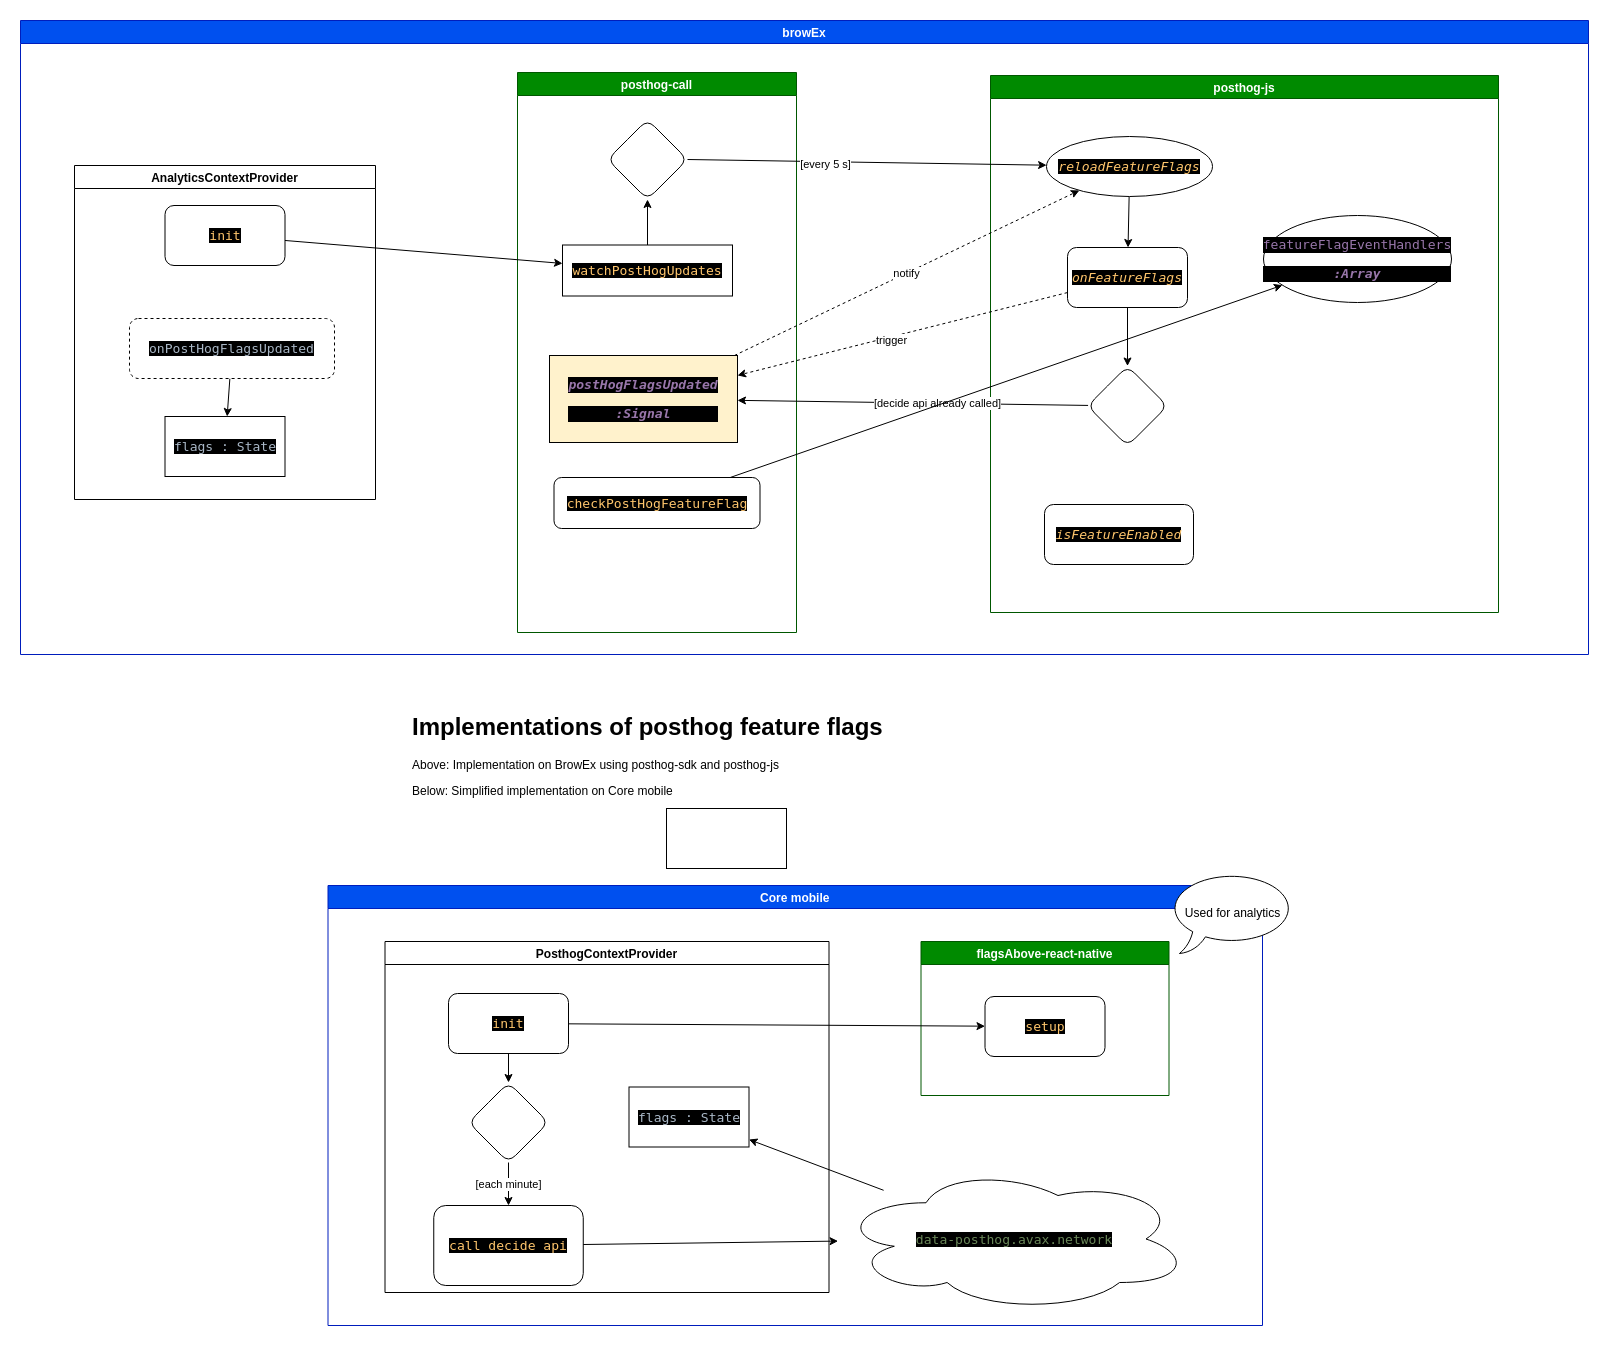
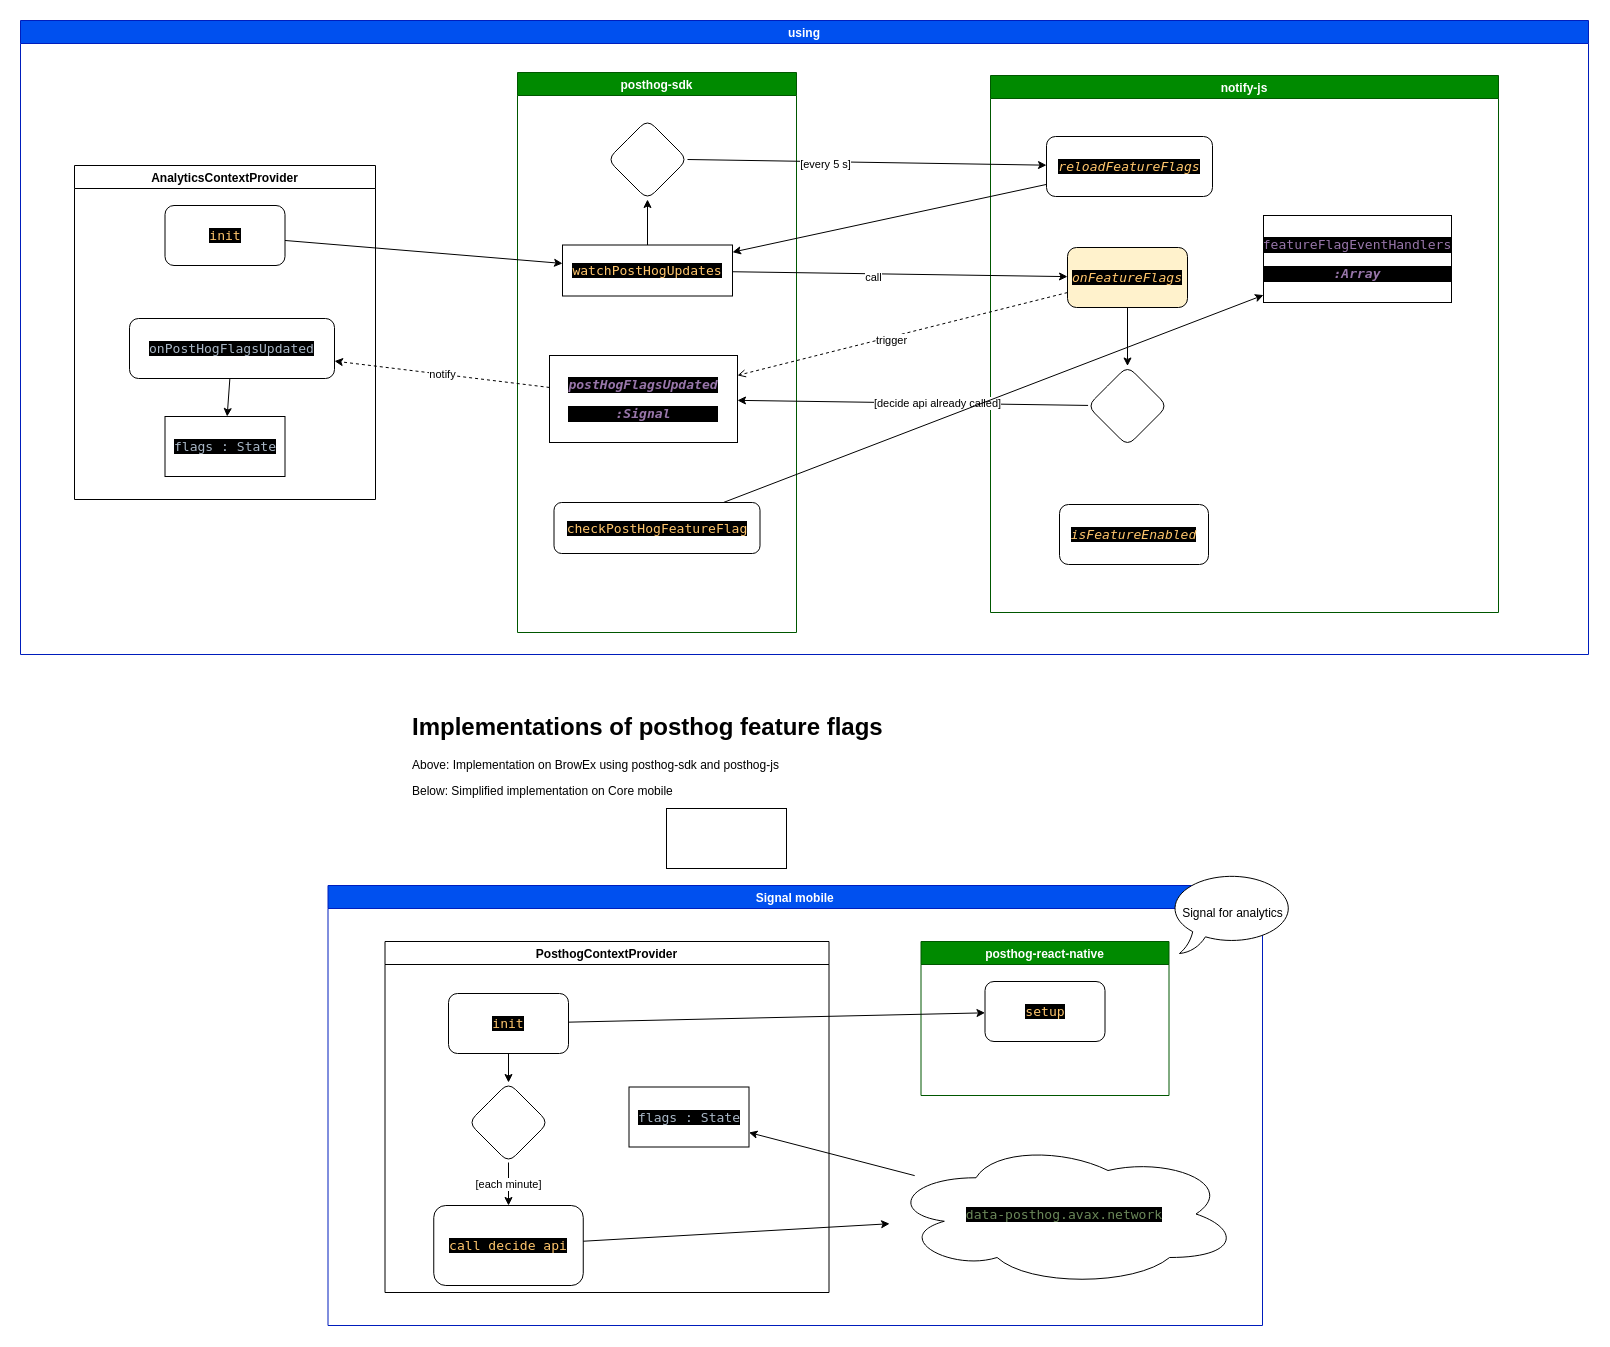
- <mxCell id="2" value="browEx" style="swimlane;fillColor=#0050ef;fontColor=#ffffff;strokeColor=#001DBC;" parent="1" vertex="1"><mxGeometry x="20" y="20" width="1568" height="634" as="geometry" /></mxCell>
+ <mxCell id="2" value="using" style="swimlane;fillColor=#0050ef;fontColor=#ffffff;strokeColor=#001DBC;" parent="1" vertex="1"><mxGeometry x="20" y="20" width="1568" height="634" as="geometry" /></mxCell>
- <mxCell id="8" value="posthog-call" style="swimlane;fillColor=#008a00;fontColor=#ffffff;strokeColor=#005700;" parent="2" vertex="1"><mxGeometry x="497" y="52" width="279" height="560" as="geometry" /></mxCell>
+ <mxCell id="8" value="posthog-sdk" style="swimlane;fillColor=#008a00;fontColor=#ffffff;strokeColor=#005700;" parent="2" vertex="1"><mxGeometry x="497" y="52" width="279" height="560" as="geometry" /></mxCell>
- <mxCell id="15" value="posthog-js" style="swimlane;fillColor=#008a00;fontColor=#ffffff;strokeColor=#005700;" parent="2" vertex="1"><mxGeometry x="970" y="55" width="508" height="537" as="geometry" /></mxCell>
+ <mxCell id="15" value="notify-js" style="swimlane;fillColor=#008a00;fontColor=#ffffff;strokeColor=#005700;" parent="2" vertex="1"><mxGeometry x="970" y="55" width="508" height="537" as="geometry" /></mxCell>
- <mxCell id="19" value="&lt;pre style=&quot;background-color: #000000 ; color: #a9b7c6 ; font-family: &amp;#34;jetbrains mono&amp;#34; , monospace ; font-size: 9.8pt&quot;&gt;&lt;pre style=&quot;font-family: &amp;#34;jetbrains mono&amp;#34; , monospace ; font-size: 9.8pt&quot;&gt;&lt;span style=&quot;color: #ffc66d ; font-style: italic&quot;&gt;reloadFeatureFlags&lt;/span&gt;&lt;/pre&gt;&lt;/pre&gt;" style="ellipse;whiteSpace=wrap;html=1;" parent="15" vertex="1"><mxGeometry x="56" y="61" width="166" height="60" as="geometry" /></mxCell>
+ <mxCell id="19" value="&lt;pre style=&quot;background-color: #000000 ; color: #a9b7c6 ; font-family: &amp;#34;jetbrains mono&amp;#34; , monospace ; font-size: 9.8pt&quot;&gt;&lt;pre style=&quot;font-family: &amp;#34;jetbrains mono&amp;#34; , monospace ; font-size: 9.8pt&quot;&gt;&lt;span style=&quot;color: #ffc66d ; font-style: italic&quot;&gt;reloadFeatureFlags&lt;/span&gt;&lt;/pre&gt;&lt;/pre&gt;" style="rounded=1;whiteSpace=wrap;html=1;" parent="15" vertex="1"><mxGeometry x="56" y="61" width="166" height="60" as="geometry" /></mxCell>
- <mxCell id="18" style="edgeStyle=none;rounded=0;orthogonalLoop=1;jettySize=auto;html=1;" parent="15" source="19" target="17" edge="1"><mxGeometry relative="1" as="geometry" /></mxCell>
+ <mxCell id="18" style="edgeStyle=none;rounded=0;orthogonalLoop=1;jettySize=auto;html=1;" parent="15" source="19" target="10" edge="1"><mxGeometry relative="1" as="geometry" /></mxCell>
- <mxCell id="21" value="&lt;pre style=&quot;background-color: #000000 ; color: #a9b7c6 ; font-family: &amp;#34;jetbrains mono&amp;#34; , monospace ; font-size: 9.8pt&quot;&gt;&lt;pre style=&quot;font-family: &amp;#34;jetbrains mono&amp;#34; , monospace ; font-size: 9.8pt&quot;&gt;&lt;span style=&quot;color: #9876aa&quot;&gt;featureFlagEventHandlers&lt;/span&gt;&lt;/pre&gt;&lt;/pre&gt;&lt;pre style=&quot;background-color: #000000 ; color: #a9b7c6 ; font-family: &amp;#34;jetbrains mono&amp;#34; , monospace ; font-size: 9.8pt&quot;&gt;&lt;span style=&quot;color: #9876aa ; font-weight: bold ; font-style: italic&quot;&gt;:Array&lt;/span&gt;&lt;/pre&gt;" style="ellipse;whiteSpace=wrap;html=1;" parent="15" vertex="1"><mxGeometry x="273" y="140" width="188" height="87" as="geometry" /></mxCell>
+ <mxCell id="21" value="&lt;pre style=&quot;background-color: #000000 ; color: #a9b7c6 ; font-family: &amp;#34;jetbrains mono&amp;#34; , monospace ; font-size: 9.8pt&quot;&gt;&lt;pre style=&quot;font-family: &amp;#34;jetbrains mono&amp;#34; , monospace ; font-size: 9.8pt&quot;&gt;&lt;span style=&quot;color: #9876aa&quot;&gt;featureFlagEventHandlers&lt;/span&gt;&lt;/pre&gt;&lt;/pre&gt;&lt;pre style=&quot;background-color: #000000 ; color: #a9b7c6 ; font-family: &amp;#34;jetbrains mono&amp;#34; , monospace ; font-size: 9.8pt&quot;&gt;&lt;span style=&quot;color: #9876aa ; font-weight: bold ; font-style: italic&quot;&gt;:Array&lt;/span&gt;&lt;/pre&gt;" style="rounded=0;whiteSpace=wrap;html=1;" parent="15" vertex="1"><mxGeometry x="273" y="140" width="188" height="87" as="geometry" /></mxCell>
+ <mxCell id="23" style="rounded=0;orthogonalLoop=1;jettySize=auto;html=1;" parent="2" source="10" target="17" edge="1"><mxGeometry relative="1" as="geometry" /></mxCell>
+ <mxCell id="24" value="call" style="edgeLabel;html=1;align=center;verticalAlign=middle;resizable=0;points=[];" parent="23" vertex="1" connectable="0"><mxGeometry x="-0.161" y="-3" relative="1" as="geometry"><mxPoint as="offset" /></mxGeometry></mxCell>
- <mxCell id="32" value="notify" style="rounded=0;orthogonalLoop=1;jettySize=auto;html=1;dashed=1;" edge="1" parent="2" source="11" target="19"><mxGeometry relative="1" as="geometry" /></mxCell>
+ <mxCell id="32" value="notify" style="rounded=0;orthogonalLoop=1;jettySize=auto;html=1;dashed=1;" edge="1" parent="2" source="11" target="6"><mxGeometry relative="1" as="geometry" /></mxCell>
- <mxCell id="17" value="&lt;pre style=&quot;background-color: #000000 ; color: #a9b7c6 ; font-family: &amp;#34;jetbrains mono&amp;#34; , monospace ; font-size: 9.8pt&quot;&gt;&lt;span style=&quot;color: #ffc66d ; font-style: italic&quot;&gt;onFeatureFlags&lt;/span&gt;&lt;/pre&gt;" style="rounded=1;whiteSpace=wrap;html=1;" parent="15" vertex="1"><mxGeometry x="77" y="172" width="120" height="60" as="geometry" /></mxCell>
+ <mxCell id="17" value="&lt;pre style=&quot;background-color: #000000 ; color: #a9b7c6 ; font-family: &amp;#34;jetbrains mono&amp;#34; , monospace ; font-size: 9.8pt&quot;&gt;&lt;span style=&quot;color: #ffc66d ; font-style: italic&quot;&gt;onFeatureFlags&lt;/span&gt;&lt;/pre&gt;" style="rounded=1;whiteSpace=wrap;html=1;fillColor=#fff2cc;" parent="15" vertex="1"><mxGeometry x="77" y="172" width="120" height="60" as="geometry" /></mxCell>
- <mxCell id="6" value="&lt;pre style=&quot;background-color: #000000 ; color: #a9b7c6 ; font-family: &amp;#34;jetbrains mono&amp;#34; , monospace ; font-size: 9.8pt&quot;&gt;onPostHogFlagsUpdated&lt;/pre&gt;" style="rounded=1;whiteSpace=wrap;html=1;dashed=1;" parent="3" vertex="1"><mxGeometry x="55" y="153" width="205" height="60" as="geometry" /></mxCell>
+ <mxCell id="6" value="&lt;pre style=&quot;background-color: #000000 ; color: #a9b7c6 ; font-family: &amp;#34;jetbrains mono&amp;#34; , monospace ; font-size: 9.8pt&quot;&gt;onPostHogFlagsUpdated&lt;/pre&gt;" style="rounded=1;whiteSpace=wrap;html=1;" parent="3" vertex="1"><mxGeometry x="55" y="153" width="205" height="60" as="geometry" /></mxCell>
- <mxCell id="25" style="edgeStyle=none;rounded=0;orthogonalLoop=1;jettySize=auto;html=1;dashed=1;" parent="2" source="17" target="11" edge="1"><mxGeometry relative="1" as="geometry" /></mxCell>
+ <mxCell id="25" style="edgeStyle=none;rounded=0;orthogonalLoop=1;jettySize=auto;html=1;dashed=1;endArrow=open;" parent="2" source="17" target="11" edge="1"><mxGeometry relative="1" as="geometry" /></mxCell>
- <mxCell id="11" value="&lt;pre style=&quot;background-color: #000000 ; color: #a9b7c6 ; font-family: &amp;#34;jetbrains mono&amp;#34; , monospace ; font-size: 9.8pt&quot;&gt;&lt;span style=&quot;color: #9876aa ; font-weight: bold ; font-style: italic&quot;&gt;postHogFlagsUpdated&lt;/span&gt;&lt;/pre&gt;&lt;pre style=&quot;background-color: #000000 ; color: #a9b7c6 ; font-family: &amp;#34;jetbrains mono&amp;#34; , monospace ; font-size: 9.8pt&quot;&gt;&lt;span style=&quot;color: #9876aa ; font-weight: bold ; font-style: italic&quot;&gt;:Signal&lt;/span&gt;&lt;/pre&gt;" style="rounded=0;whiteSpace=wrap;html=1;fillColor=#fff2cc;" parent="8" vertex="1"><mxGeometry x="32" y="283" width="188" height="87" as="geometry" /></mxCell>
+ <mxCell id="11" value="&lt;pre style=&quot;background-color: #000000 ; color: #a9b7c6 ; font-family: &amp;#34;jetbrains mono&amp;#34; , monospace ; font-size: 9.8pt&quot;&gt;&lt;span style=&quot;color: #9876aa ; font-weight: bold ; font-style: italic&quot;&gt;postHogFlagsUpdated&lt;/span&gt;&lt;/pre&gt;&lt;pre style=&quot;background-color: #000000 ; color: #a9b7c6 ; font-family: &amp;#34;jetbrains mono&amp;#34; , monospace ; font-size: 9.8pt&quot;&gt;&lt;span style=&quot;color: #9876aa ; font-weight: bold ; font-style: italic&quot;&gt;:Signal&lt;/span&gt;&lt;/pre&gt;" style="rounded=0;whiteSpace=wrap;html=1;" parent="8" vertex="1"><mxGeometry x="32" y="283" width="188" height="87" as="geometry" /></mxCell>
- <mxCell id="13" value="&lt;pre style=&quot;background-color: #000000 ; color: #a9b7c6 ; font-family: &amp;#34;jetbrains mono&amp;#34; , monospace ; font-size: 9.8pt&quot;&gt;&lt;pre style=&quot;font-family: &amp;#34;jetbrains mono&amp;#34; , monospace ; font-size: 9.8pt&quot;&gt;&lt;pre style=&quot;font-family: &amp;#34;jetbrains mono&amp;#34; , monospace ; font-size: 9.8pt&quot;&gt;&lt;span style=&quot;color: #ffc66d&quot;&gt;checkPostHogFeatureFlag&lt;/span&gt;&lt;/pre&gt;&lt;/pre&gt;&lt;/pre&gt;" style="rounded=1;whiteSpace=wrap;html=1;" parent="8" vertex="1"><mxGeometry x="36.5" y="405" width="206" height="51" as="geometry" /></mxCell>
+ <mxCell id="13" value="&lt;pre style=&quot;background-color: #000000 ; color: #a9b7c6 ; font-family: &amp;#34;jetbrains mono&amp;#34; , monospace ; font-size: 9.8pt&quot;&gt;&lt;pre style=&quot;font-family: &amp;#34;jetbrains mono&amp;#34; , monospace ; font-size: 9.8pt&quot;&gt;&lt;pre style=&quot;font-family: &amp;#34;jetbrains mono&amp;#34; , monospace ; font-size: 9.8pt&quot;&gt;&lt;span style=&quot;color: #ffc66d&quot;&gt;checkPostHogFeatureFlag&lt;/span&gt;&lt;/pre&gt;&lt;/pre&gt;&lt;/pre&gt;" style="rounded=1;whiteSpace=wrap;html=1;" parent="8" vertex="1"><mxGeometry x="36.5" y="430" width="206" height="51" as="geometry" /></mxCell>
- <mxCell id="22" value="&lt;pre style=&quot;background-color: #000000 ; color: #a9b7c6 ; font-family: &amp;#34;jetbrains mono&amp;#34; , monospace ; font-size: 9.8pt&quot;&gt;&lt;span style=&quot;color: #ffc66d ; font-style: italic&quot;&gt;isFeatureEnabled&lt;/span&gt;&lt;/pre&gt;" style="rounded=1;whiteSpace=wrap;html=1;" parent="15" vertex="1"><mxGeometry x="54" y="429" width="149" height="60" as="geometry" /></mxCell>
+ <mxCell id="22" value="&lt;pre style=&quot;background-color: #000000 ; color: #a9b7c6 ; font-family: &amp;#34;jetbrains mono&amp;#34; , monospace ; font-size: 9.8pt&quot;&gt;&lt;span style=&quot;color: #ffc66d ; font-style: italic&quot;&gt;isFeatureEnabled&lt;/span&gt;&lt;/pre&gt;" style="rounded=1;whiteSpace=wrap;html=1;" parent="15" vertex="1"><mxGeometry x="69" y="429" width="149" height="60" as="geometry" /></mxCell>
- <mxCell id="33" value="Core mobile" style="swimlane;fillColor=#0050ef;fontColor=#ffffff;strokeColor=#001DBC;swimlaneFillColor=none;" parent="1" vertex="1"><mxGeometry x="327.5" y="885" width="934.5" height="440" as="geometry" /></mxCell>
+ <mxCell id="33" value="Signal mobile" style="swimlane;fillColor=#0050ef;fontColor=#ffffff;strokeColor=#001DBC;swimlaneFillColor=none;" parent="1" vertex="1"><mxGeometry x="327.5" y="885" width="934.5" height="440" as="geometry" /></mxCell>
- <mxCell id="47" value="Used for analytics" style="whiteSpace=wrap;html=1;shape=mxgraph.basic.oval_callout" vertex="1" parent="33"><mxGeometry x="841" y="-13" width="126.5" height="81" as="geometry" /></mxCell>
+ <mxCell id="47" value="Signal for analytics" style="whiteSpace=wrap;html=1;shape=mxgraph.basic.oval_callout" vertex="1" parent="33"><mxGeometry x="841" y="-13" width="126.5" height="81" as="geometry" /></mxCell>
- <mxCell id="41" value="flagsAbove-react-native" style="swimlane;fillColor=#008a00;fontColor=#ffffff;strokeColor=#005700;" parent="33" vertex="1"><mxGeometry x="593" y="56" width="248" height="154" as="geometry" /></mxCell>
+ <mxCell id="41" value="posthog-react-native" style="swimlane;fillColor=#008a00;fontColor=#ffffff;strokeColor=#005700;" parent="33" vertex="1"><mxGeometry x="593" y="56" width="248" height="154" as="geometry" /></mxCell>
- <mxCell id="42" value="&lt;pre style=&quot;background-color: #000000 ; color: #a9b7c6 ; font-family: &amp;#34;jetbrains mono&amp;#34; , monospace ; font-size: 9.8pt&quot;&gt;&lt;span style=&quot;color: #ffc66d&quot;&gt;setup&lt;/span&gt;&lt;/pre&gt;" style="rounded=1;whiteSpace=wrap;html=1;" parent="41" vertex="1"><mxGeometry x="64" y="55" width="120" height="60" as="geometry" /></mxCell>
+ <mxCell id="42" value="&lt;pre style=&quot;background-color: #000000 ; color: #a9b7c6 ; font-family: &amp;#34;jetbrains mono&amp;#34; , monospace ; font-size: 9.8pt&quot;&gt;&lt;span style=&quot;color: #ffc66d&quot;&gt;setup&lt;/span&gt;&lt;/pre&gt;" style="rounded=1;whiteSpace=wrap;html=1;" parent="41" vertex="1"><mxGeometry x="64" y="40" width="120" height="60" as="geometry" /></mxCell>
- <mxCell id="45" value="&lt;pre style=&quot;background-color: #000000 ; color: #a9b7c6 ; font-family: &amp;#34;jetbrains mono&amp;#34; , monospace ; font-size: 9.8pt&quot;&gt;&lt;span style=&quot;color: #6a8759&quot;&gt;data-posthog.avax.network&lt;/span&gt;&lt;/pre&gt;" style="ellipse;shape=cloud;whiteSpace=wrap;html=1;" parent="33" vertex="1"><mxGeometry x="510" y="281" width="352" height="145" as="geometry" /></mxCell>
+ <mxCell id="45" value="&lt;pre style=&quot;background-color: #000000 ; color: #a9b7c6 ; font-family: &amp;#34;jetbrains mono&amp;#34; , monospace ; font-size: 9.8pt&quot;&gt;&lt;span style=&quot;color: #6a8759&quot;&gt;data-posthog.avax.network&lt;/span&gt;&lt;/pre&gt;" style="ellipse;shape=cloud;whiteSpace=wrap;html=1;" parent="33" vertex="1"><mxGeometry x="560" y="256" width="352" height="145" as="geometry" /></mxCell>
